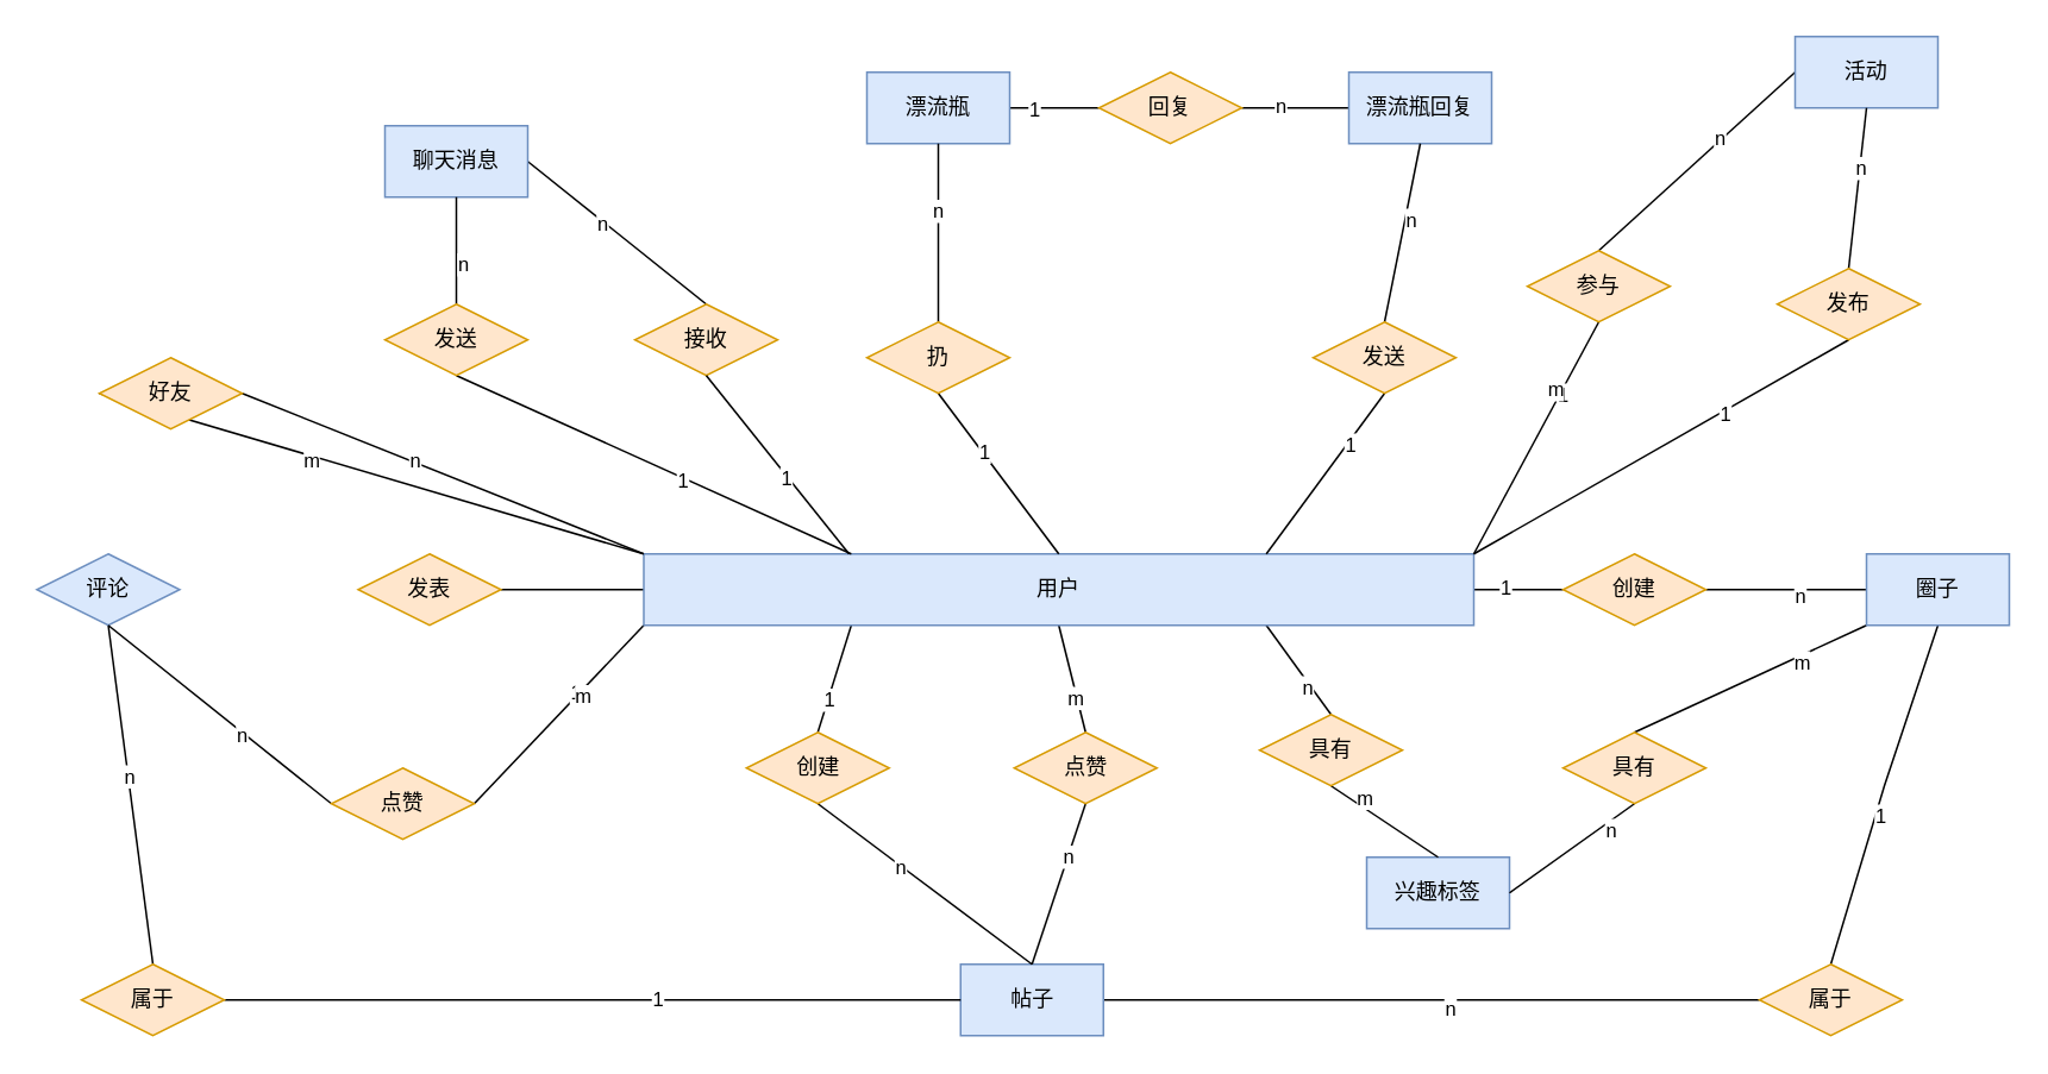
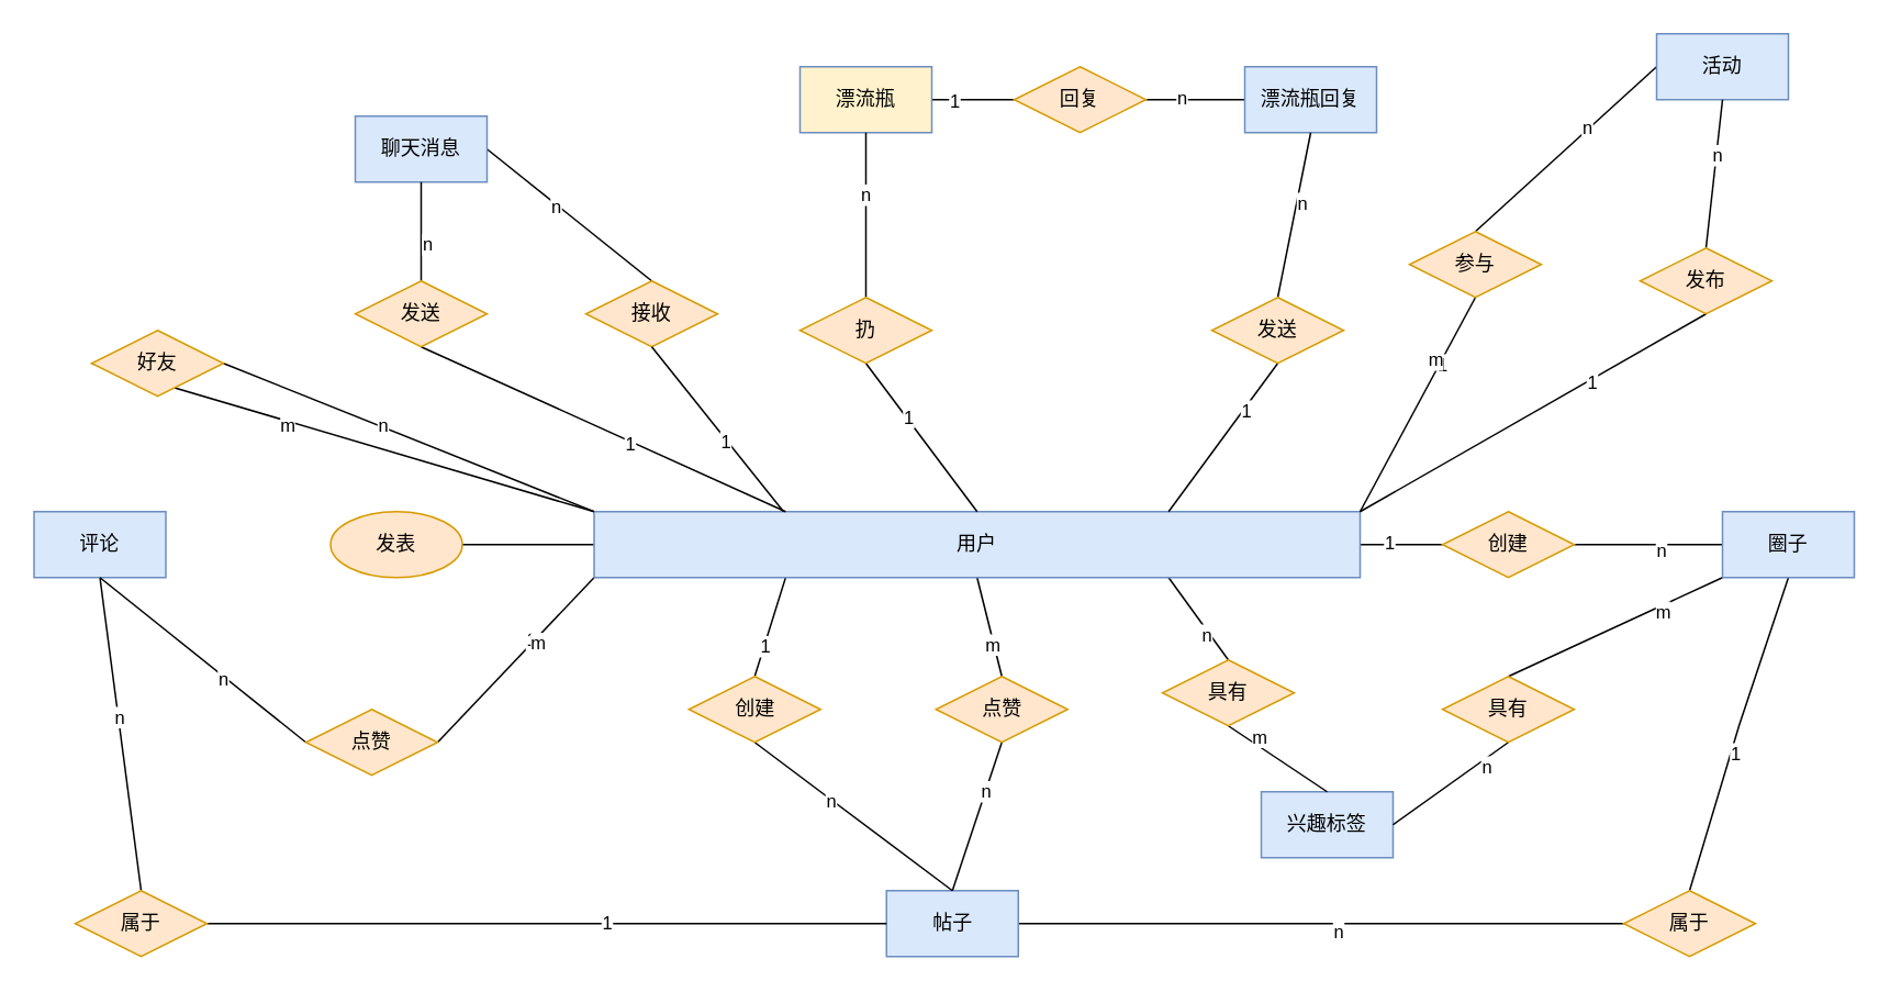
- <mxCell id="58" value="漂流瓶" style="rounded=0;whiteSpace=wrap;html=1;fillColor=#dae8fc;strokeColor=#6c8ebf;" parent="1" vertex="1"><mxGeometry x="485" y="40" width="80" height="40" as="geometry" /></mxCell>
+ <mxCell id="58" value="漂流瓶" style="rounded=0;whiteSpace=wrap;html=1;fillColor=#fff2cc;strokeColor=#6c8ebf;" parent="1" vertex="1"><mxGeometry x="485" y="40" width="80" height="40" as="geometry" /></mxCell>
- <mxCell id="33" value="评论" style="rhombus;whiteSpace=wrap;html=1;fillColor=#dae8fc;strokeColor=#6c8ebf;" parent="1" vertex="1"><mxGeometry x="20" y="310" width="80" height="40" as="geometry" /></mxCell>
+ <mxCell id="33" value="评论" style="rounded=0;whiteSpace=wrap;html=1;fillColor=#dae8fc;strokeColor=#6c8ebf;" parent="1" vertex="1"><mxGeometry x="20" y="310" width="80" height="40" as="geometry" /></mxCell>
- <mxCell id="34" value="发表" style="rhombus;whiteSpace=wrap;html=1;fillColor=#ffe6cc;strokeColor=#d79b00;" parent="1" vertex="1"><mxGeometry x="200" y="310" width="80" height="40" as="geometry" /></mxCell>
+ <mxCell id="34" value="发表" style="ellipse;whiteSpace=wrap;html=1;fillColor=#ffe6cc;strokeColor=#d79b00;" parent="1" vertex="1"><mxGeometry x="200" y="310" width="80" height="40" as="geometry" /></mxCell>
